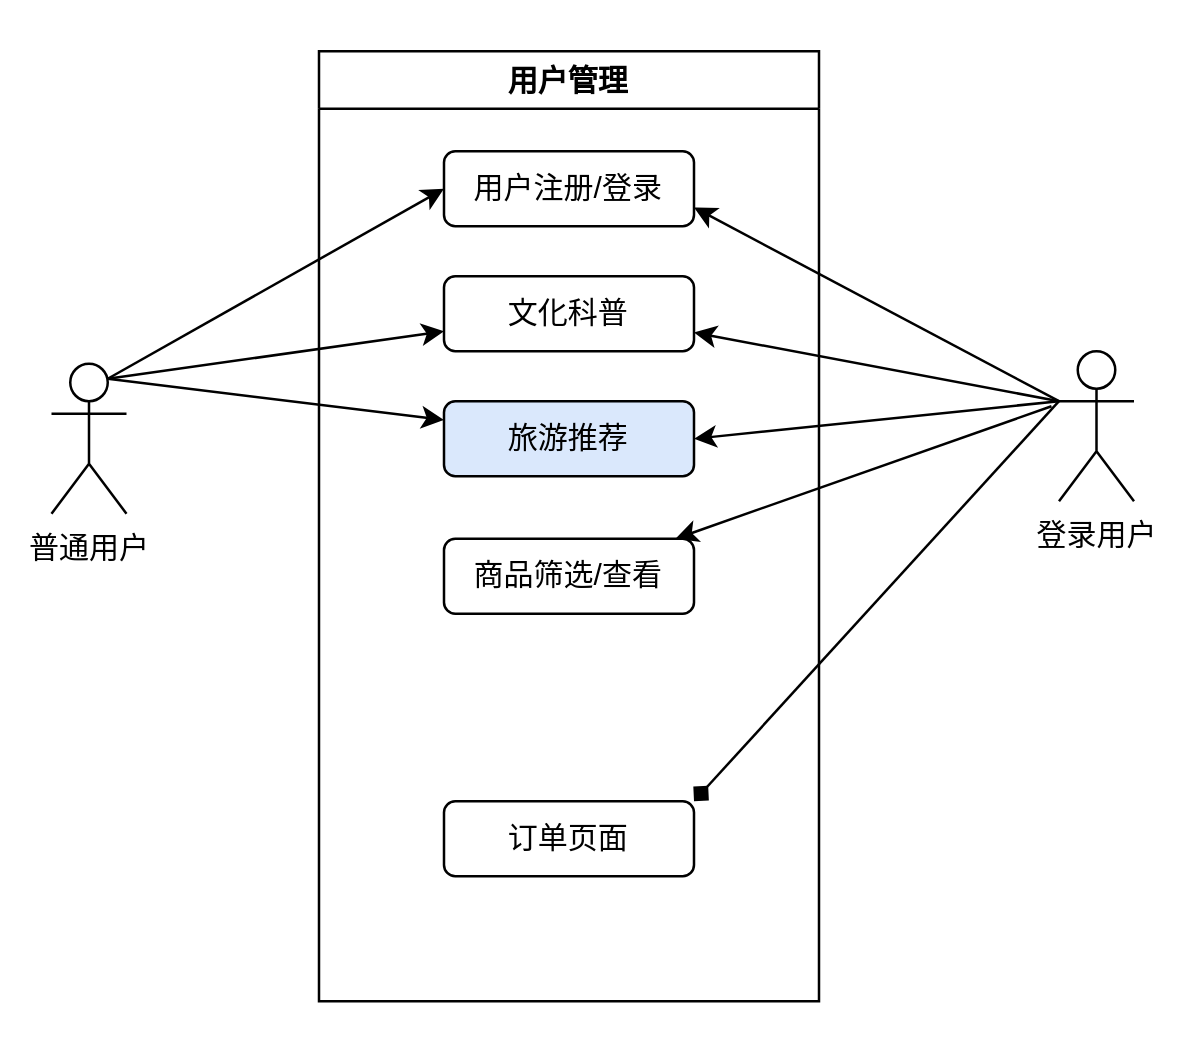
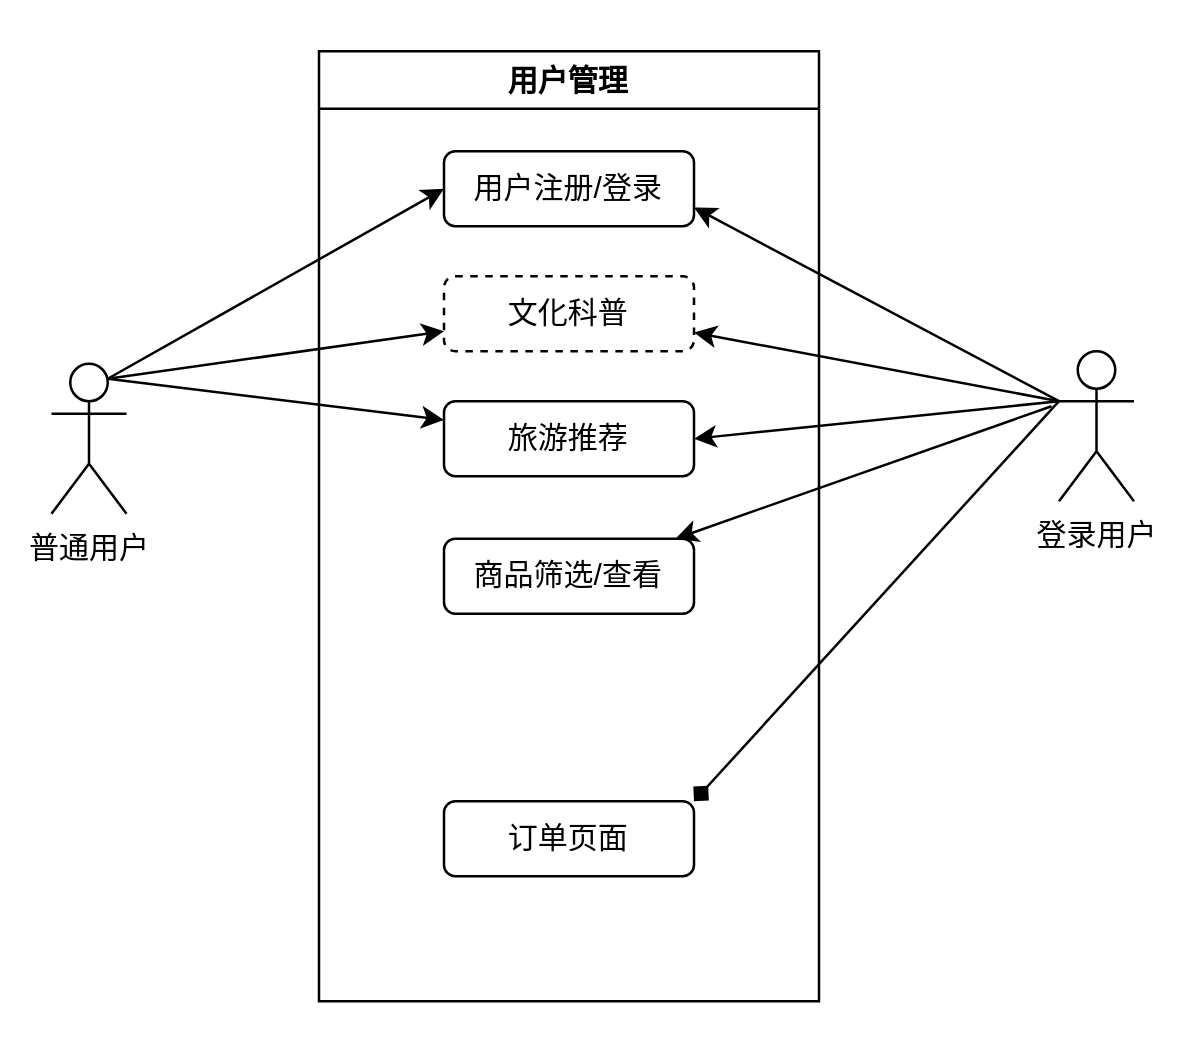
- <mxCell id="8" value="文化科普" style="rounded=1;whiteSpace=wrap;html=1;" vertex="1" parent="6"><mxGeometry x="50" y="90" width="100" height="30" as="geometry" /></mxCell>
+ <mxCell id="8" value="文化科普" style="rounded=1;whiteSpace=wrap;html=1;dashed=1;" vertex="1" parent="6"><mxGeometry x="50" y="90" width="100" height="30" as="geometry" /></mxCell>
- <mxCell id="9" value="旅游推荐" style="rounded=1;whiteSpace=wrap;html=1;fillColor=#dae8fc;" vertex="1" parent="6"><mxGeometry x="50" y="140" width="100" height="30" as="geometry" /></mxCell>
+ <mxCell id="9" value="旅游推荐" style="rounded=1;whiteSpace=wrap;html=1;" vertex="1" parent="6"><mxGeometry x="50" y="140" width="100" height="30" as="geometry" /></mxCell>
